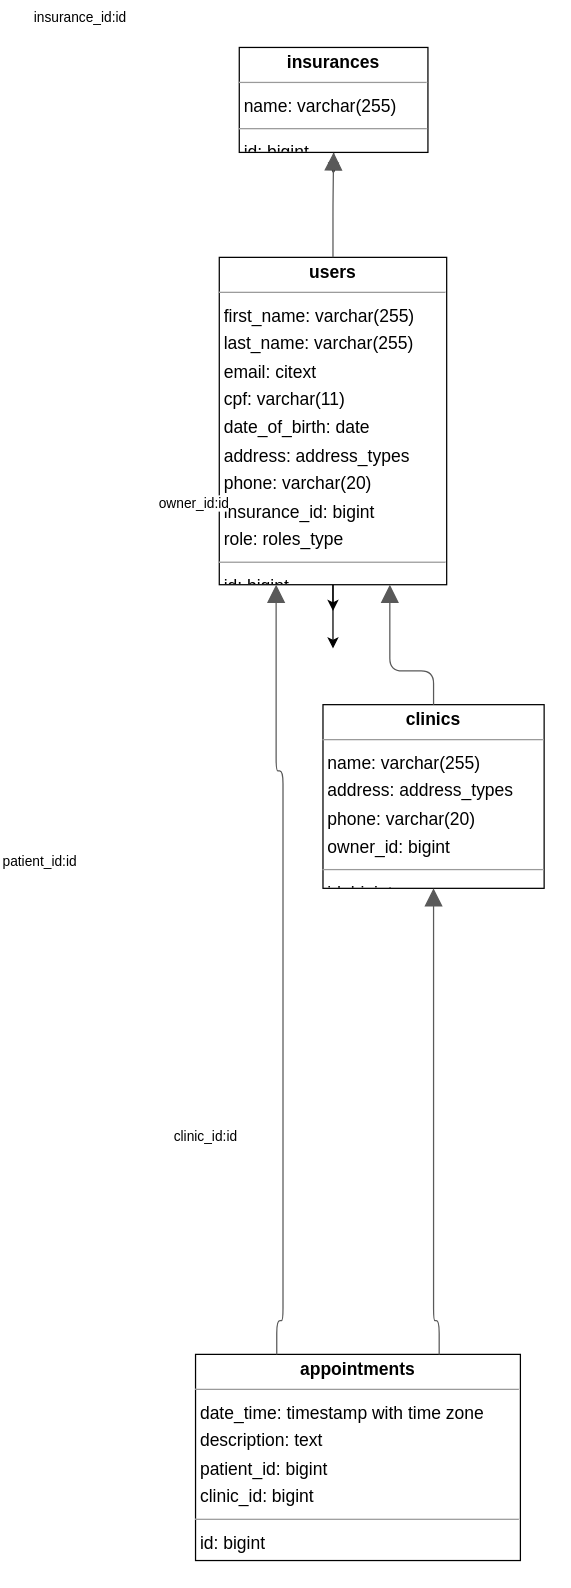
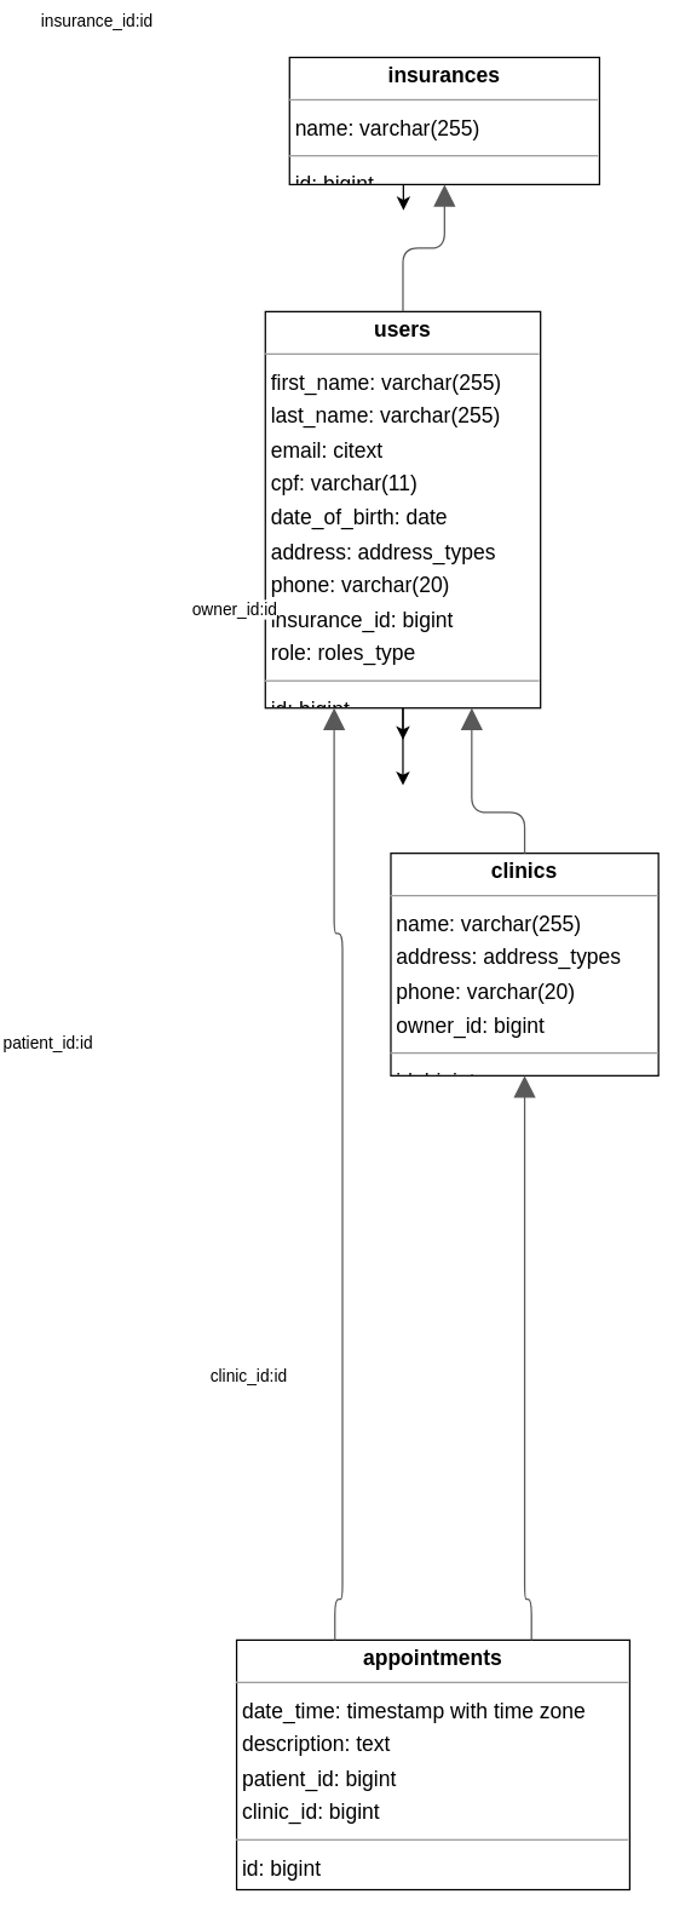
- <mxCell id="5" value="&lt;p style=&quot;margin:0px;margin-top:4px;text-align:center;&quot;&gt;&lt;b&gt;insurances&lt;/b&gt;&lt;/p&gt;&lt;hr size=&quot;1&quot;/&gt;&lt;p style=&quot;margin:0 0 0 4px;line-height:1.6;&quot;&gt; name: varchar(255)&lt;/p&gt;&lt;hr size=&quot;1&quot;/&gt;&lt;p style=&quot;margin:0 0 0 4px;line-height:1.6;&quot;&gt; id: bigint&lt;/p&gt;" style="verticalAlign=top;align=left;overflow=fill;fontSize=14;fontFamily=Helvetica;html=1;rounded=0;shadow=0;comic=0;labelBackgroundColor=none;strokeWidth=1;" vertex="1" parent="1"><mxGeometry x="55" y="20" width="151" height="84" as="geometry" /></mxCell>
+ <mxCell id="5" value="&lt;p style=&quot;margin:0px;margin-top:4px;text-align:center;&quot;&gt;&lt;b&gt;insurances&lt;/b&gt;&lt;/p&gt;&lt;hr size=&quot;1&quot;/&gt;&lt;p style=&quot;margin:0 0 0 4px;line-height:1.6;&quot;&gt; name: varchar(255)&lt;/p&gt;&lt;hr size=&quot;1&quot;/&gt;&lt;p style=&quot;margin:0 0 0 4px;line-height:1.6;&quot;&gt; id: bigint&lt;/p&gt;" style="verticalAlign=top;align=left;overflow=fill;fontSize=14;fontFamily=Helvetica;html=1;rounded=0;shadow=0;comic=0;labelBackgroundColor=none;strokeWidth=1;" vertex="1" parent="1"><mxGeometry x="55" y="20" width="205" height="84" as="geometry" /></mxCell>
